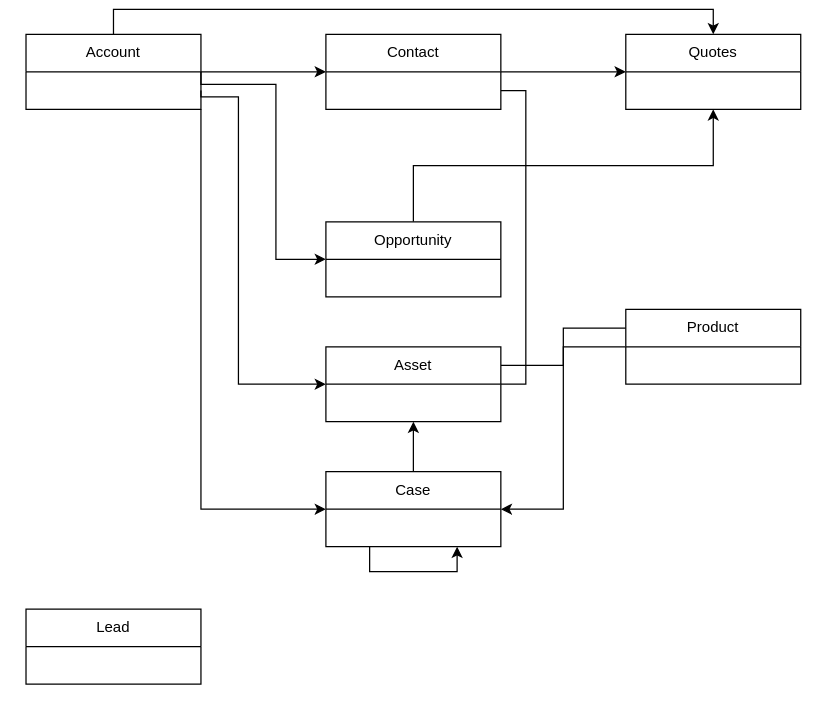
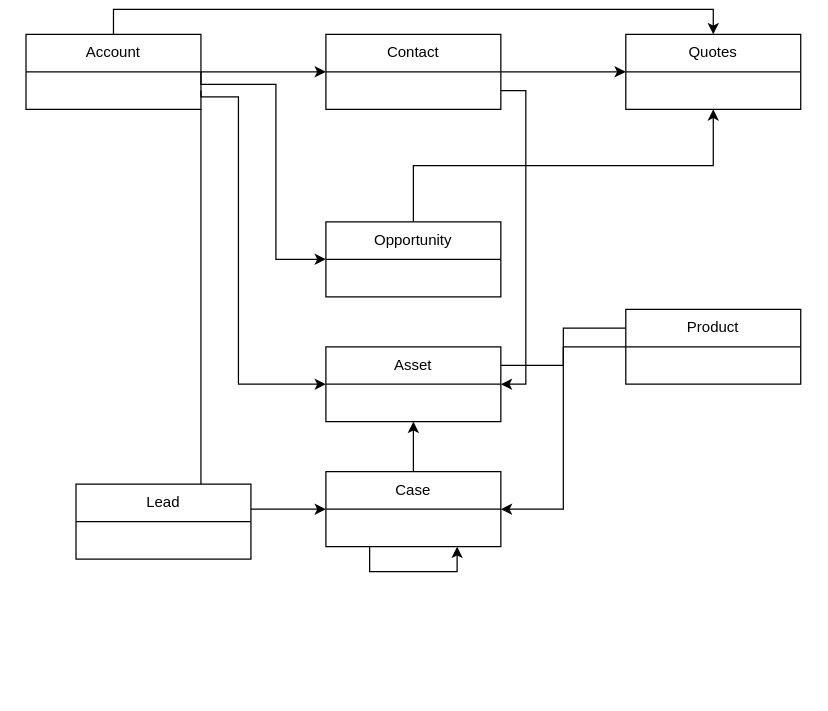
- <mxCell id="9" style="edgeStyle=orthogonalEdgeStyle;rounded=0;orthogonalLoop=1;jettySize=auto;html=1;exitX=1;exitY=0.75;exitDx=0;exitDy=0;entryX=1;entryY=0.5;entryDx=0;entryDy=0;endArrow=none;" edge="1" parent="1" source="10" target="14"><mxGeometry relative="1" as="geometry" /></mxCell>
+ <mxCell id="9" style="edgeStyle=orthogonalEdgeStyle;rounded=0;orthogonalLoop=1;jettySize=auto;html=1;exitX=1;exitY=0.75;exitDx=0;exitDy=0;entryX=1;entryY=0.5;entryDx=0;entryDy=0;" edge="1" parent="1" source="10" target="14"><mxGeometry relative="1" as="geometry" /></mxCell>
- <mxCell id="20" value="Lead" style="swimlane;fontStyle=0;childLayout=stackLayout;horizontal=1;startSize=30;horizontalStack=0;resizeParent=1;resizeParentMax=0;resizeLast=0;collapsible=1;marginBottom=0;whiteSpace=wrap;html=1;" vertex="1" parent="1"><mxGeometry y="480" width="140" height="60" as="geometry" x="20" /></mxCell>
+ <mxCell id="20" value="Lead" style="swimlane;fontStyle=0;childLayout=stackLayout;horizontal=1;startSize=30;horizontalStack=0;resizeParent=1;resizeParentMax=0;resizeLast=0;collapsible=1;marginBottom=0;whiteSpace=wrap;html=1;" vertex="1" parent="1"><mxGeometry x="60" y="380" width="140" height="60" as="geometry" /></mxCell>
